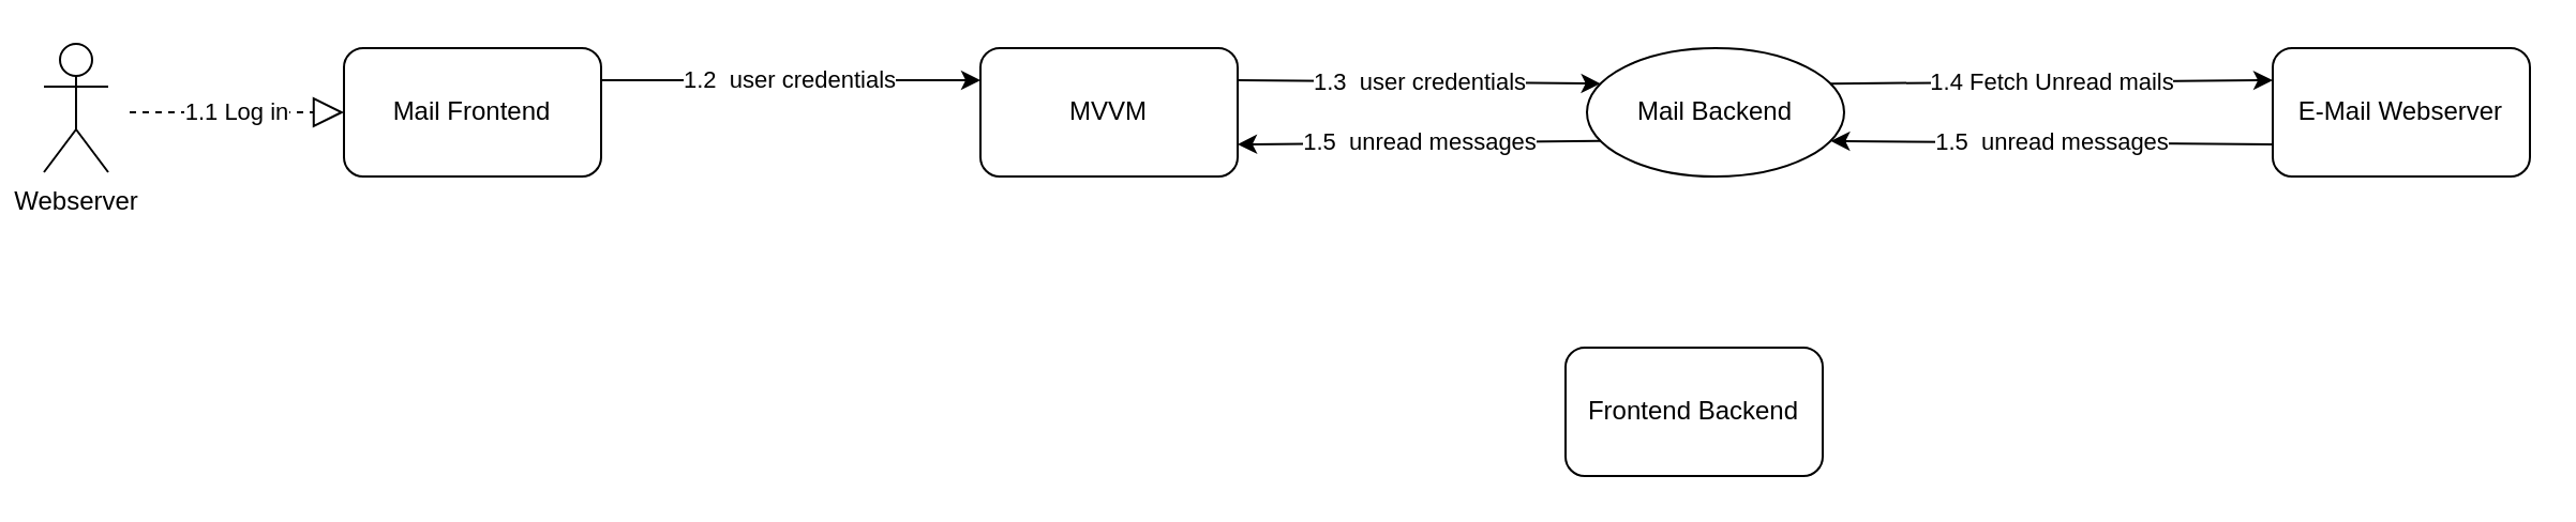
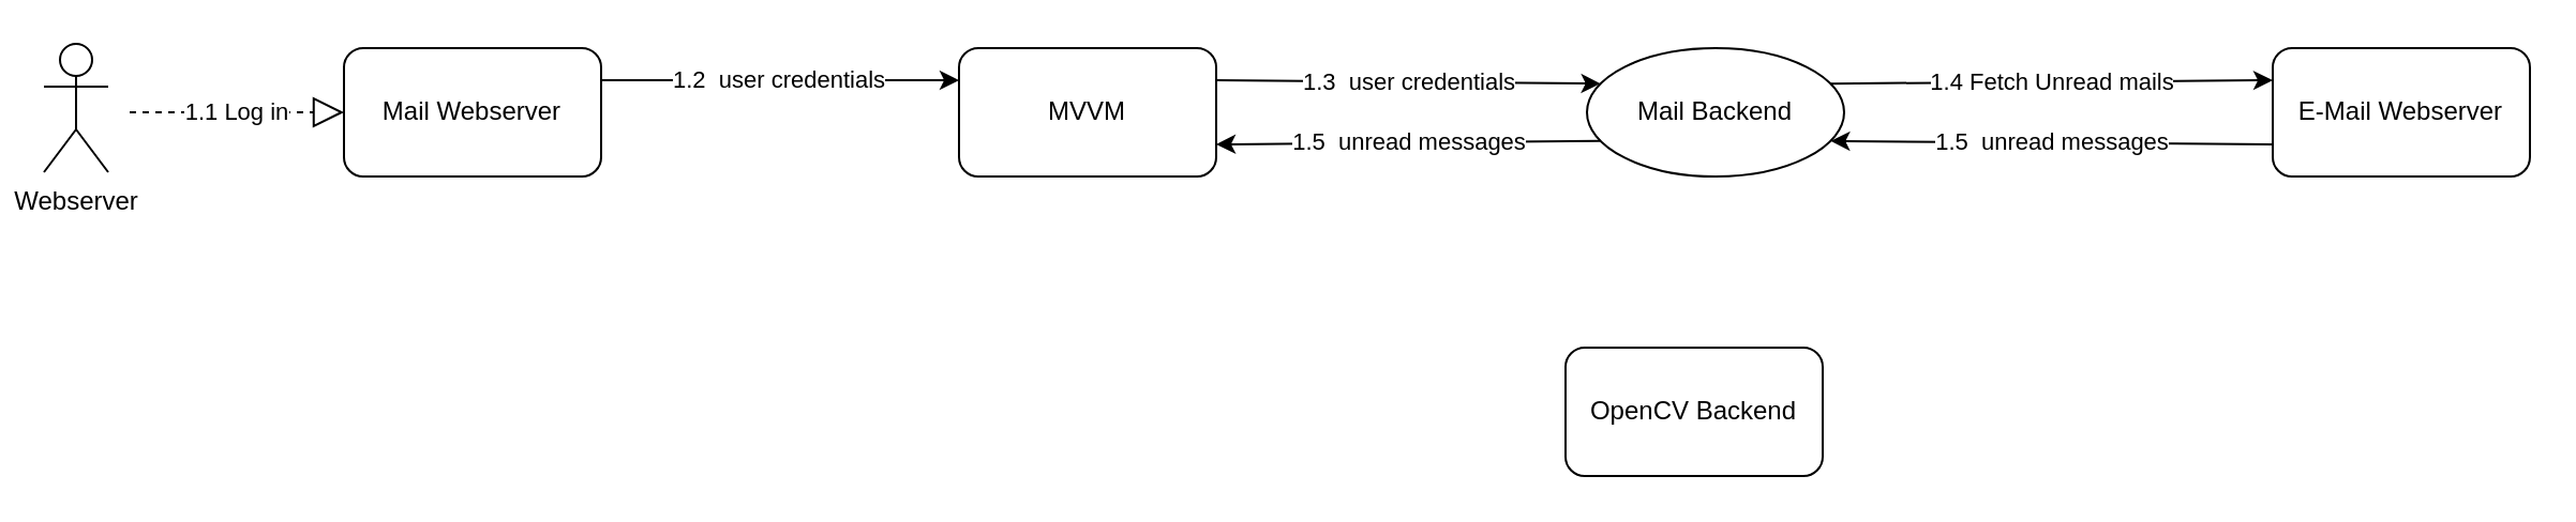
- <mxCell id="3" value="Mail Frontend" style="rounded=1;whiteSpace=wrap;html=1;" vertex="1" parent="1"><mxGeometry x="160" y="22" width="120" height="60" as="geometry" /></mxCell>
+ <mxCell id="3" value="Mail Webserver" style="rounded=1;whiteSpace=wrap;html=1;" vertex="1" parent="1"><mxGeometry x="160" y="22" width="120" height="60" as="geometry" /></mxCell>
- <mxCell id="4" value="MVVM" style="rounded=1;whiteSpace=wrap;html=1;" vertex="1" parent="1"><mxGeometry x="457" y="22" width="120" height="60" as="geometry" /></mxCell>
+ <mxCell id="4" value="MVVM" style="rounded=1;whiteSpace=wrap;html=1;" vertex="1" parent="1"><mxGeometry x="447" y="22" width="120" height="60" as="geometry" /></mxCell>
- <mxCell id="13" value="Frontend Backend" style="rounded=1;whiteSpace=wrap;html=1;" vertex="1" parent="1"><mxGeometry x="730" y="162" width="120" height="60" as="geometry" /></mxCell>
+ <mxCell id="13" value="OpenCV Backend" style="rounded=1;whiteSpace=wrap;html=1;" vertex="1" parent="1"><mxGeometry x="730" y="162" width="120" height="60" as="geometry" /></mxCell>
